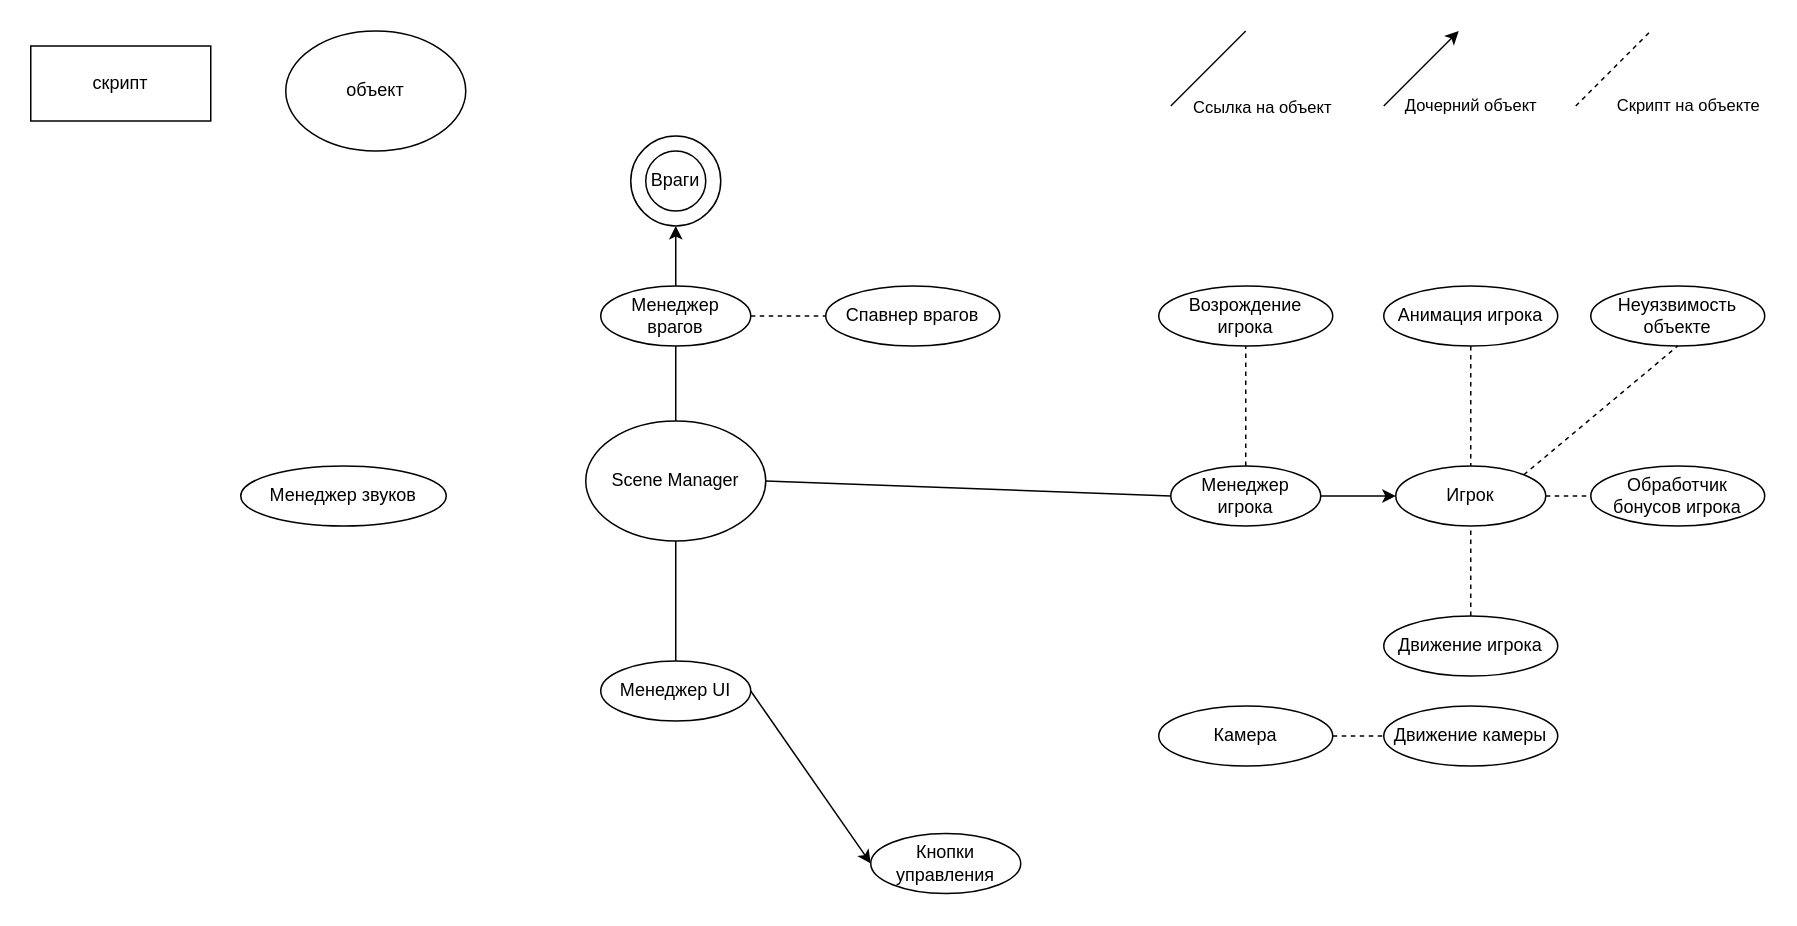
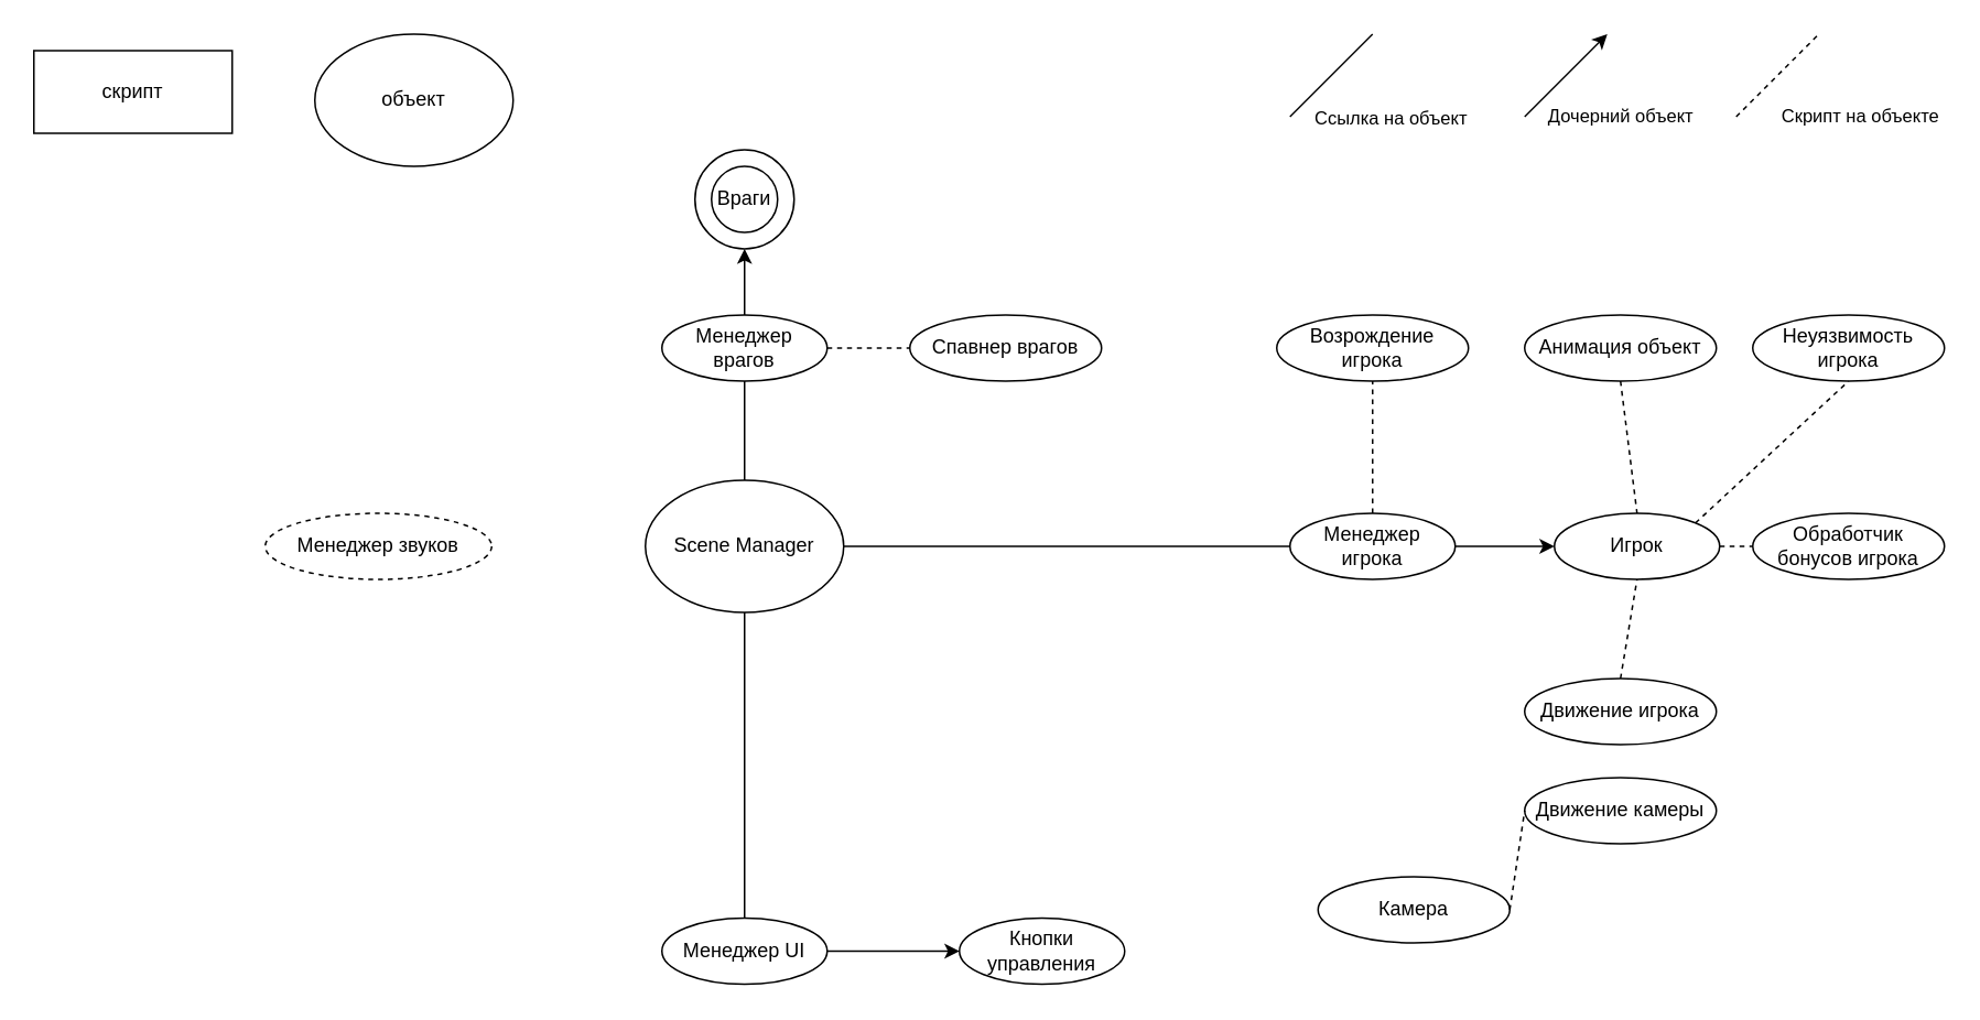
- <mxCell id="6" value="Анимация игрока" style="ellipse;whiteSpace=wrap;html=1;" parent="1" vertex="1"><mxGeometry x="922" y="190" width="116" height="40" as="geometry" /></mxCell>
+ <mxCell id="6" value="Анимация объект" style="ellipse;whiteSpace=wrap;html=1;" parent="1" vertex="1"><mxGeometry x="922" y="190" width="116" height="40" as="geometry" /></mxCell>
- <mxCell id="7" value="Неуязвимость объекте" style="ellipse;whiteSpace=wrap;html=1;" parent="1" vertex="1"><mxGeometry x="1060" y="190" width="116" height="40" as="geometry" /></mxCell>
+ <mxCell id="7" value="Неуязвимость игрока" style="ellipse;whiteSpace=wrap;html=1;" parent="1" vertex="1"><mxGeometry x="1060" y="190" width="116" height="40" as="geometry" /></mxCell>
- <mxCell id="28" value="Scene Manager" style="ellipse;whiteSpace=wrap;html=1;" parent="1" vertex="1"><mxGeometry x="390" y="280" width="120" height="80" as="geometry" /></mxCell>
+ <mxCell id="28" value="Scene Manager" style="ellipse;whiteSpace=wrap;html=1;" parent="1" vertex="1"><mxGeometry x="390" y="290" width="120" height="80" as="geometry" /></mxCell>
- <mxCell id="39" value="Менеджер звуков" style="ellipse;whiteSpace=wrap;html=1;" parent="1" vertex="1"><mxGeometry x="160" y="310" width="137" height="40" as="geometry" /></mxCell>
+ <mxCell id="39" value="Менеджер звуков" style="ellipse;whiteSpace=wrap;html=1;dashed=1;" parent="1" vertex="1"><mxGeometry x="160" y="310" width="137" height="40" as="geometry" /></mxCell>
- <mxCell id="4" value="Игрок" style="ellipse;whiteSpace=wrap;html=1;" parent="1" vertex="1"><mxGeometry x="930" y="310" width="100" height="40" as="geometry" /></mxCell>
+ <mxCell id="4" value="Игрок" style="ellipse;whiteSpace=wrap;html=1;" parent="1" vertex="1"><mxGeometry x="940" y="310" width="100" height="40" as="geometry" /></mxCell>
- <mxCell id="29" value="Менеджер UI" style="ellipse;whiteSpace=wrap;html=1;" parent="1" vertex="1"><mxGeometry x="400" y="440" width="100" height="40" as="geometry" /></mxCell>
+ <mxCell id="29" value="Менеджер UI" style="ellipse;whiteSpace=wrap;html=1;" parent="1" vertex="1"><mxGeometry x="400" y="555" width="100" height="40" as="geometry" /></mxCell>
- <mxCell id="20" value="Камера" style="ellipse;whiteSpace=wrap;html=1;" parent="1" vertex="1"><mxGeometry x="772" y="470" width="116" height="40" as="geometry" /></mxCell>
+ <mxCell id="20" value="Камера" style="ellipse;whiteSpace=wrap;html=1;" parent="1" vertex="1"><mxGeometry x="797" y="530" width="116" height="40" as="geometry" /></mxCell>
